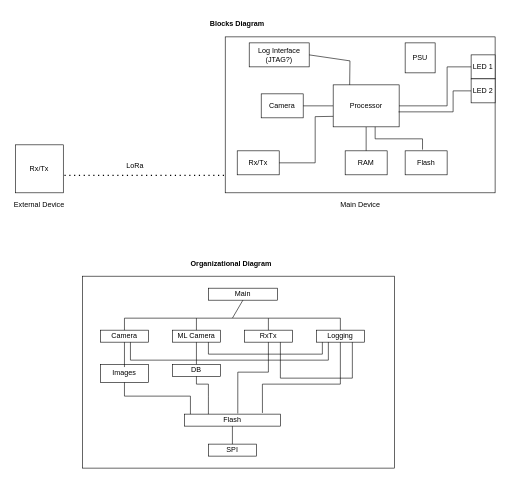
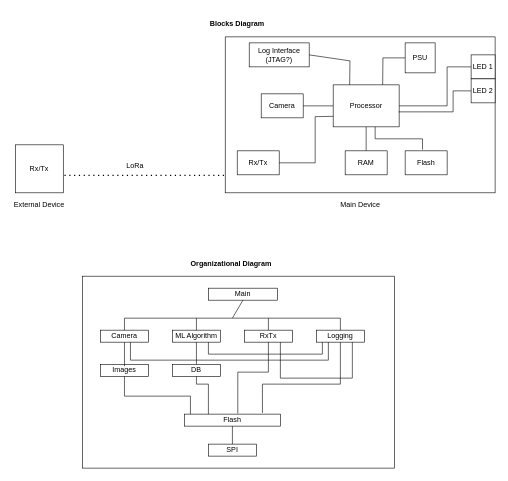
+ <mxCell id="22" value="" style="endArrow=none;html=1;rounded=0;entryX=0;entryY=0.5;entryDx=0;entryDy=0;exitX=0.75;exitY=0;exitDx=0;exitDy=0;" edge="1" parent="1" source="19" target="9"><mxGeometry width="50" height="50" relative="1" as="geometry"><mxPoint x="595" y="121" as="sourcePoint" /><mxPoint x="645" y="71" as="targetPoint" /><Array as="points"><mxPoint x="638" y="96" /></Array></mxGeometry></mxCell>
- <mxCell id="31" value="ML Camera" style="rounded=0;whiteSpace=wrap;html=1;fillColor=none;" vertex="1" parent="1"><mxGeometry x="287" y="550" width="80" height="20" as="geometry" /></mxCell>
+ <mxCell id="31" value="ML Algorithm" style="rounded=0;whiteSpace=wrap;html=1;fillColor=none;" vertex="1" parent="1"><mxGeometry x="287" y="550" width="80" height="20" as="geometry" /></mxCell>
- <mxCell id="38" value="Images" style="rounded=0;whiteSpace=wrap;html=1;fillColor=none;" vertex="1" parent="1"><mxGeometry x="167" y="607" width="80" height="30" as="geometry" /></mxCell>
+ <mxCell id="38" value="Images" style="rounded=0;whiteSpace=wrap;html=1;fillColor=none;" vertex="1" parent="1"><mxGeometry x="167" y="607" width="80" height="20" as="geometry" /></mxCell>
